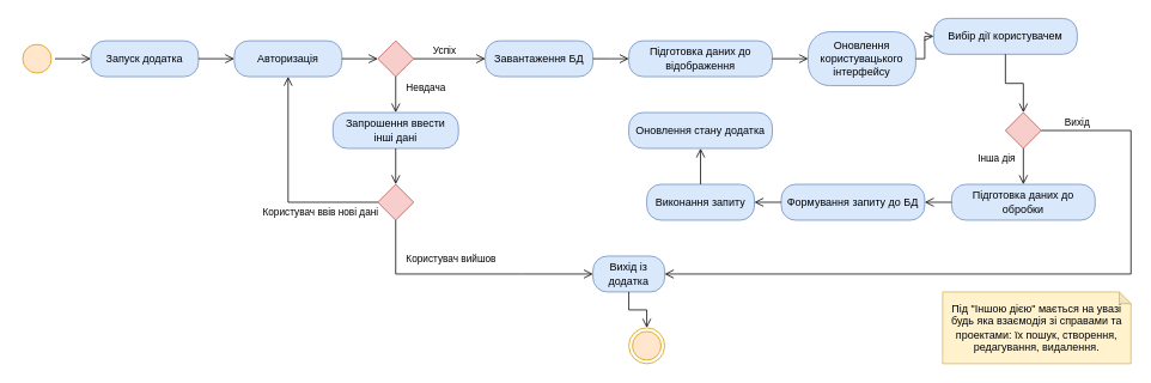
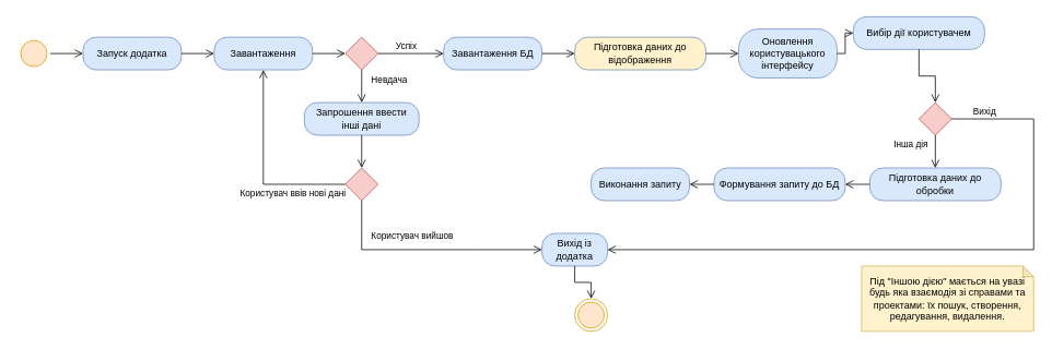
- <mxCell id="3" value="Авторизація" style="rounded=1;whiteSpace=wrap;html=1;arcSize=40;fillColor=#dae8fc;strokeColor=#6c8ebf;" parent="1" vertex="1"><mxGeometry x="260" y="45" width="120" height="40" as="geometry" /></mxCell>
+ <mxCell id="3" value="Завантаження" style="rounded=1;whiteSpace=wrap;html=1;arcSize=40;fillColor=#dae8fc;strokeColor=#6c8ebf;" parent="1" vertex="1"><mxGeometry x="260" y="45" width="120" height="40" as="geometry" /></mxCell>
- <mxCell id="9" value="Підготовка даних до відображення" style="rounded=1;whiteSpace=wrap;html=1;arcSize=40;fillColor=#dae8fc;strokeColor=#6c8ebf;" parent="1" vertex="1"><mxGeometry x="700" y="45" width="160" height="40" as="geometry" /></mxCell>
+ <mxCell id="9" value="Підготовка даних до відображення" style="rounded=1;whiteSpace=wrap;html=1;arcSize=40;fillColor=#fff2cc;strokeColor=#6c8ebf;" parent="1" vertex="1"><mxGeometry x="700" y="45" width="160" height="40" as="geometry" /></mxCell>
- <mxCell id="23" value="Оновлення стану додатка" style="rounded=1;whiteSpace=wrap;html=1;arcSize=40;fillColor=#dae8fc;strokeColor=#6c8ebf;" parent="1" vertex="1"><mxGeometry x="700" y="125" width="160" height="40" as="geometry" /></mxCell>
- <mxCell id="24" value="" style="edgeStyle=orthogonalEdgeStyle;html=1;verticalAlign=bottom;endArrow=open;endSize=8;rounded=0;" parent="1" source="21" target="23" edge="1"><mxGeometry relative="1" as="geometry"><mxPoint x="1030" y="315" as="targetPoint" /><mxPoint x="1070" y="315" as="sourcePoint" /></mxGeometry></mxCell>
